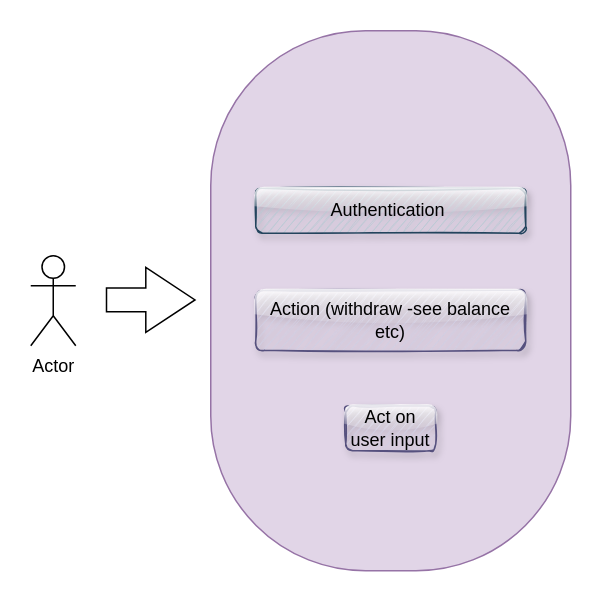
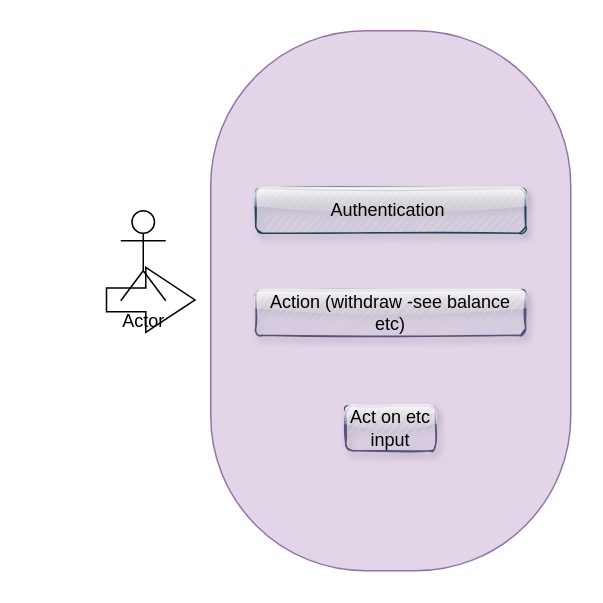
- <mxCell id="2" value="Actor" style="shape=umlActor;verticalLabelPosition=bottom;verticalAlign=top;html=1;outlineConnect=0;" vertex="1" parent="1"><mxGeometry x="20" y="170" width="30" height="60" as="geometry" /></mxCell>
+ <mxCell id="2" value="Actor" style="shape=umlActor;verticalLabelPosition=bottom;verticalAlign=top;html=1;outlineConnect=0;" vertex="1" parent="1"><mxGeometry x="80" y="140" width="30" height="60" as="geometry" /></mxCell>
- <mxCell id="5" value="Action (withdraw -see balance etc)" style="text;html=1;strokeColor=#56517e;fillColor=#d0cee2;align=center;verticalAlign=middle;whiteSpace=wrap;rounded=1;shadow=1;sketch=1;glass=1;" vertex="1" parent="1"><mxGeometry x="170" y="193" width="180" height="40" as="geometry" /></mxCell>
+ <mxCell id="5" value="Action (withdraw -see balance etc)" style="text;html=1;strokeColor=#56517e;fillColor=#d0cee2;align=center;verticalAlign=middle;whiteSpace=wrap;rounded=1;shadow=1;sketch=1;glass=1;" vertex="1" parent="1"><mxGeometry x="170" y="193" width="180" height="30" as="geometry" /></mxCell>
- <mxCell id="6" value="Act on user input" style="text;html=1;strokeColor=#56517e;fillColor=#d0cee2;align=center;verticalAlign=middle;whiteSpace=wrap;rounded=1;glass=1;sketch=1;shadow=1;" vertex="1" parent="1"><mxGeometry x="230" y="270" width="60" height="30" as="geometry" /></mxCell>
+ <mxCell id="6" value="Act on etc input" style="text;html=1;strokeColor=#56517e;fillColor=#d0cee2;align=center;verticalAlign=middle;whiteSpace=wrap;rounded=1;glass=1;sketch=1;shadow=1;" vertex="1" parent="1"><mxGeometry x="230" y="270" width="60" height="30" as="geometry" /></mxCell>
